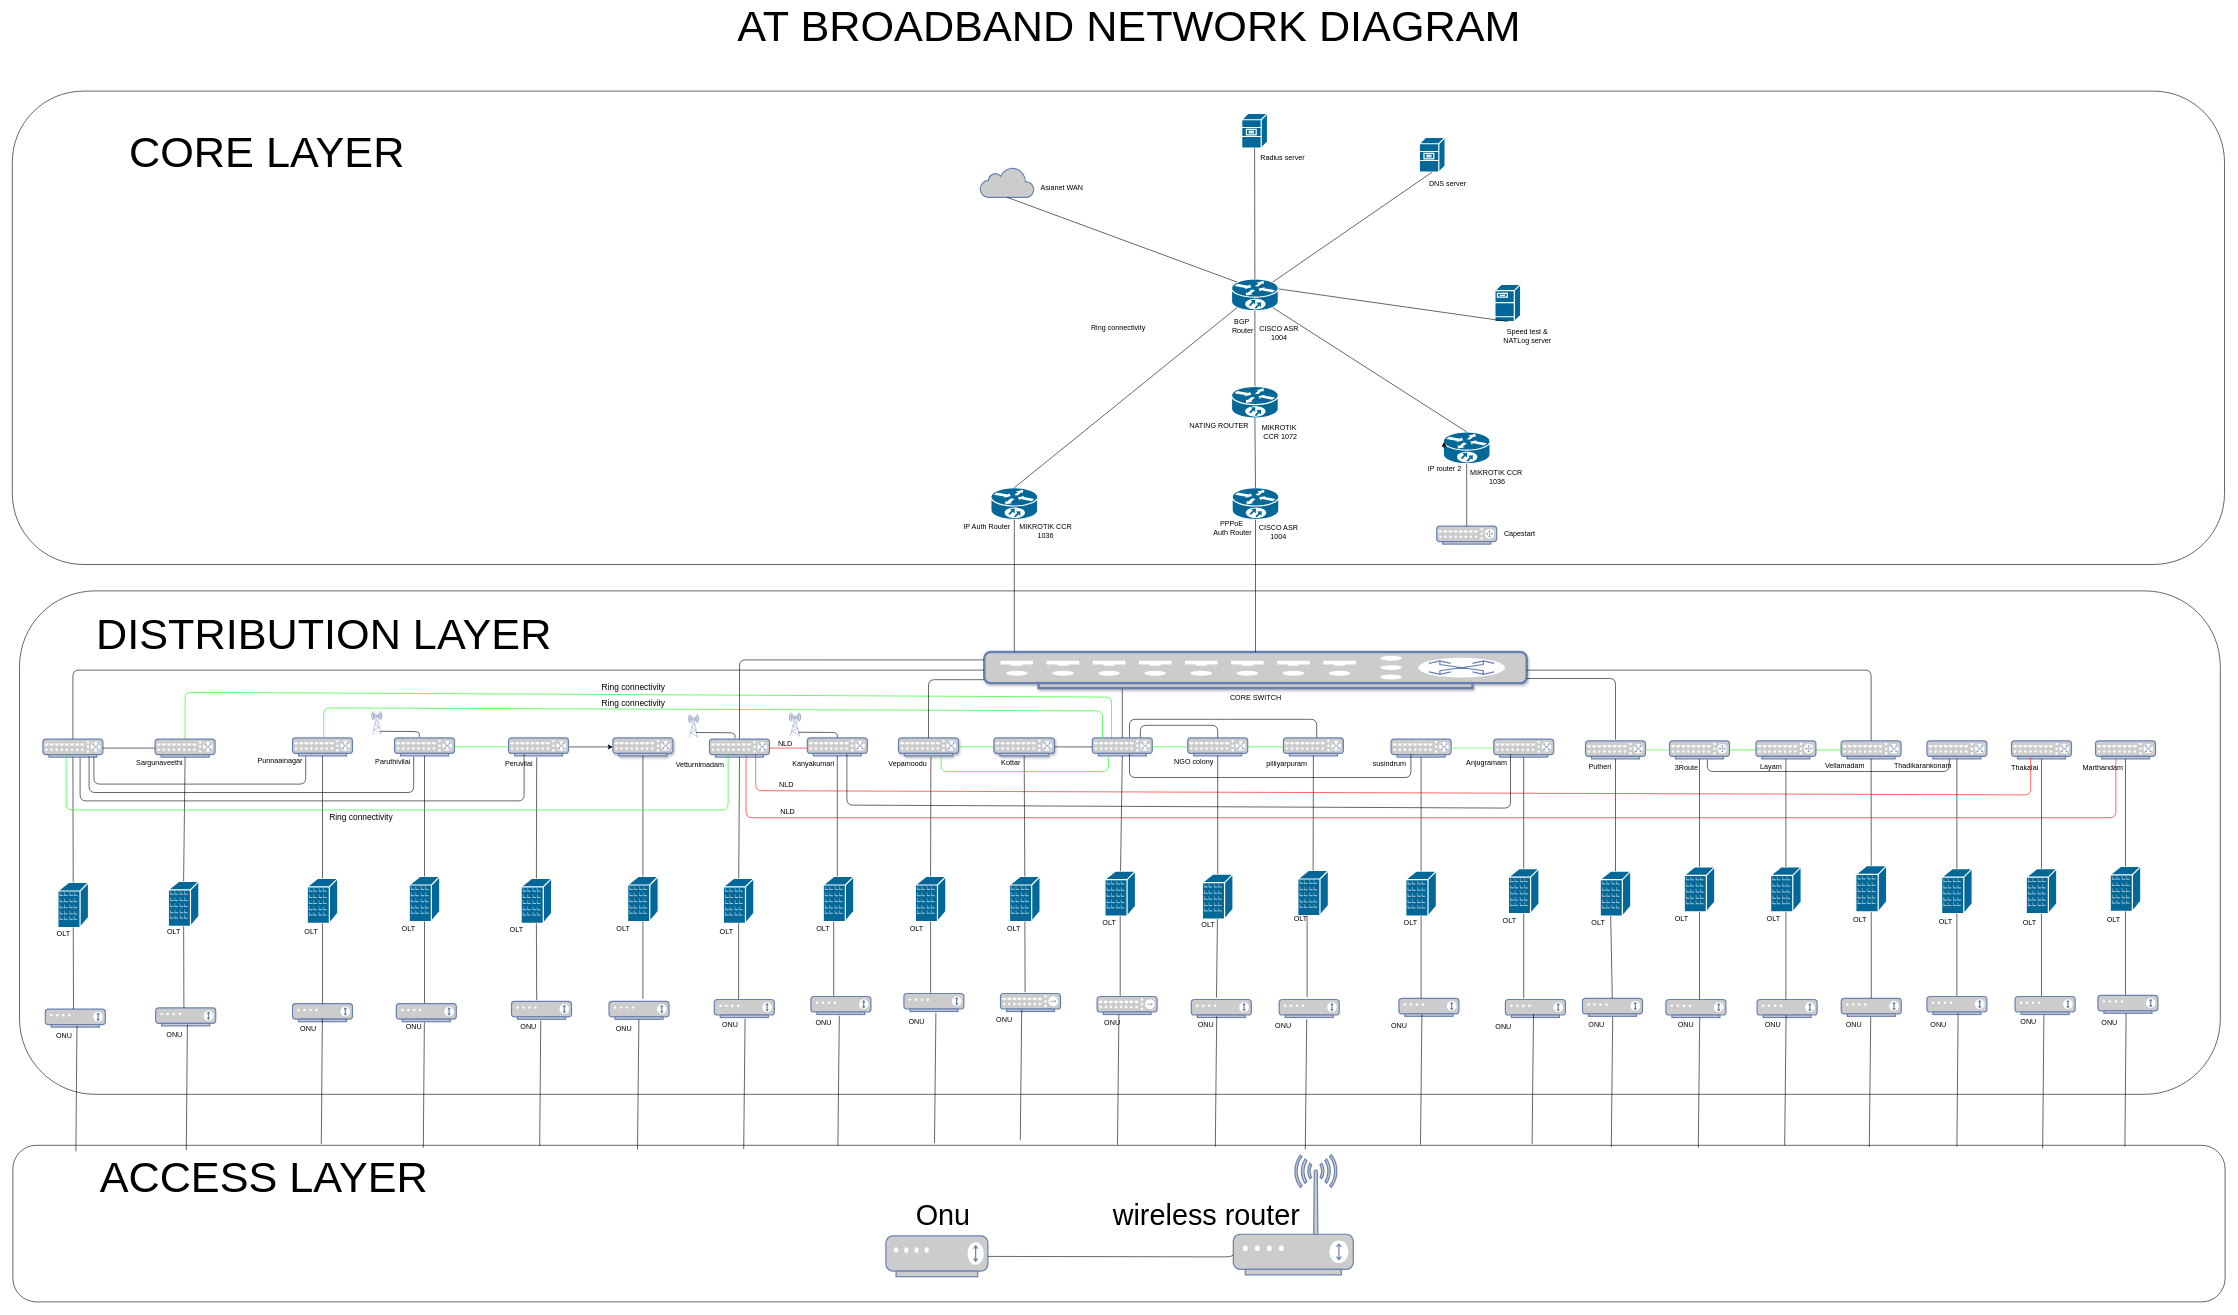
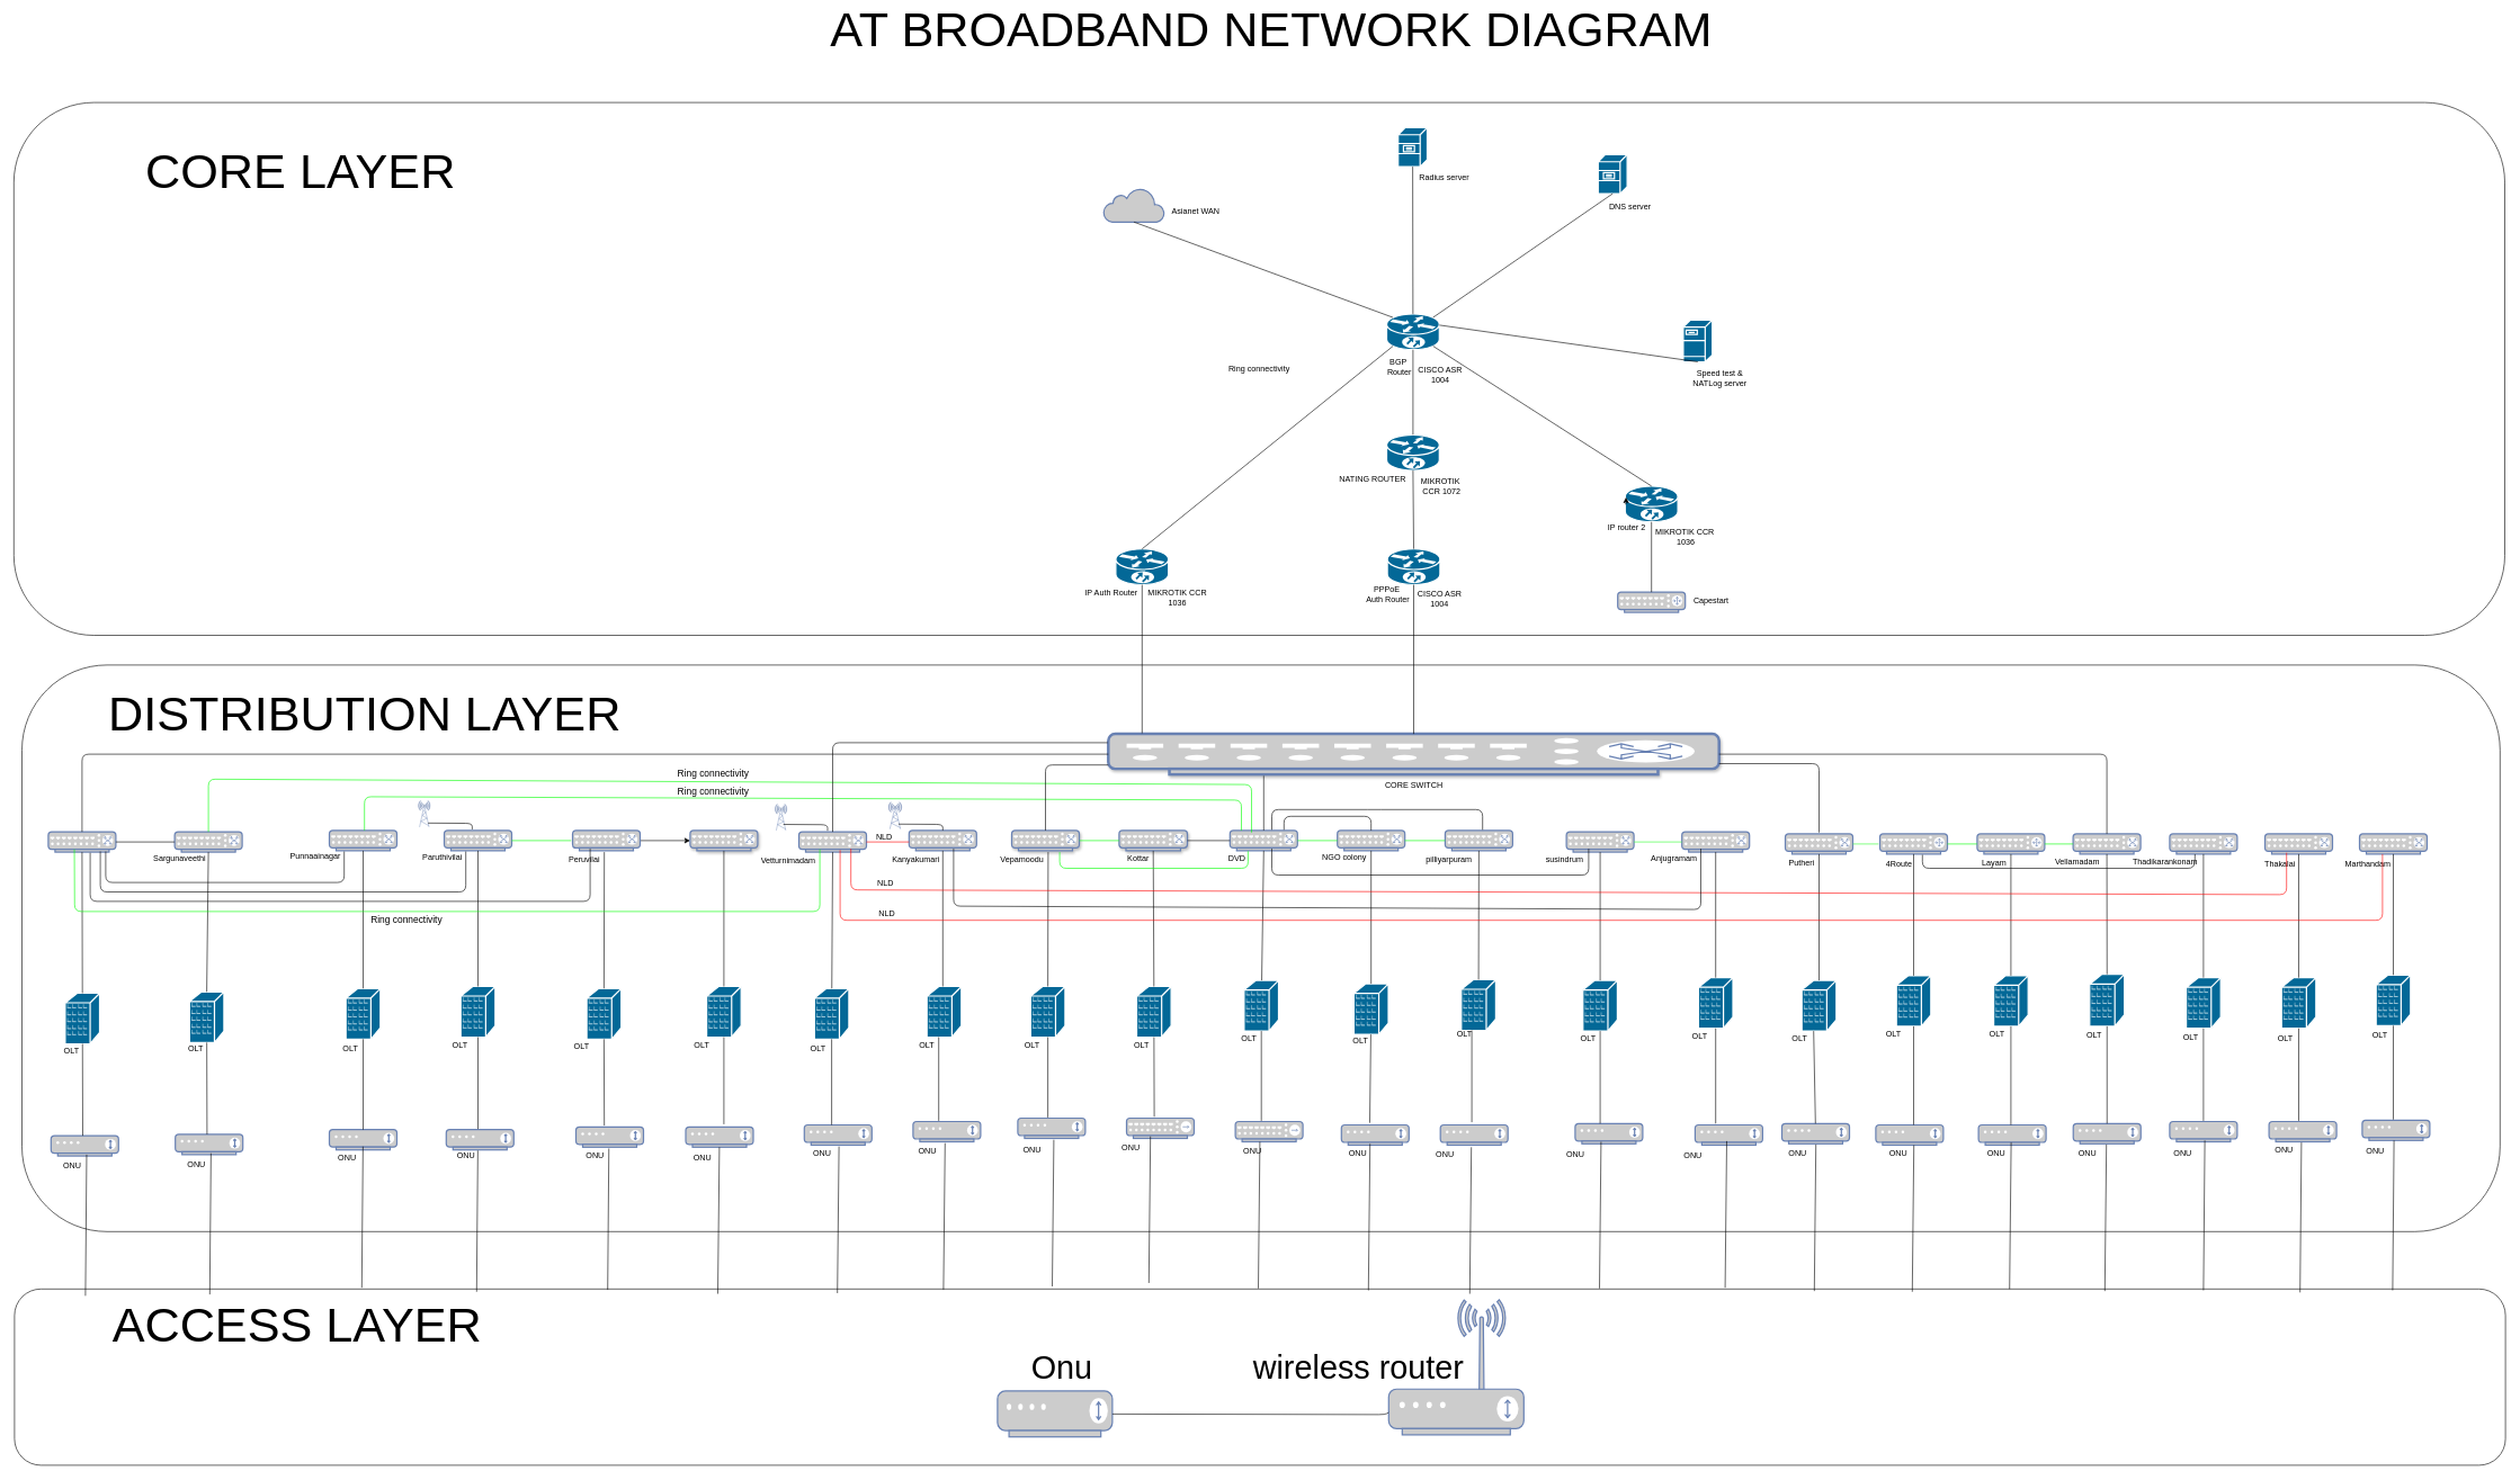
+ <mxCell id="67" value="DVD" style="text;html=1;align=center;verticalAlign=middle;resizable=0;points=[];autosize=1;" parent="1" vertex="1"><mxGeometry x="1812" y="1259" width="35" height="18" as="geometry" /></mxCell>
- <mxCell id="89" value="3Route" style="text;html=1;align=center;verticalAlign=middle;resizable=0;points=[];autosize=1;" parent="1" vertex="1"><mxGeometry x="2785" y="1267" width="49" height="18" as="geometry" /></mxCell>
+ <mxCell id="89" value="4Route" style="text;html=1;align=center;verticalAlign=middle;resizable=0;points=[];autosize=1;" parent="1" vertex="1"><mxGeometry x="2785" y="1267" width="49" height="18" as="geometry" /></mxCell>
